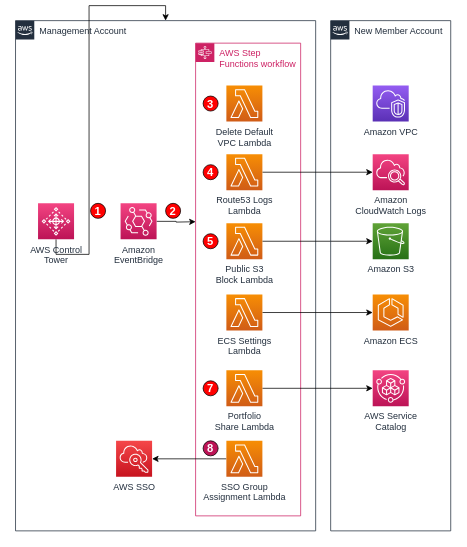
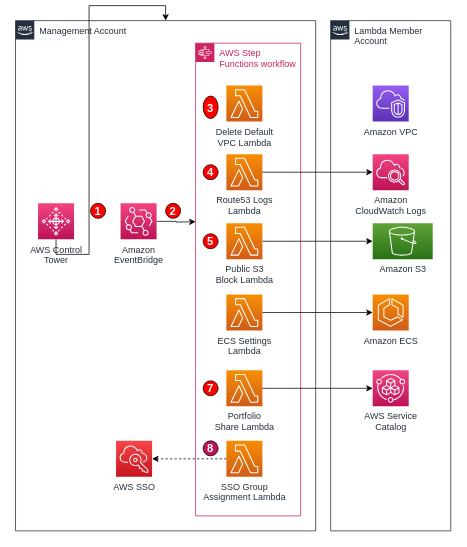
- <mxCell id="10" value="New Member Account" style="points=[[0,0],[0.25,0],[0.5,0],[0.75,0],[1,0],[1,0.25],[1,0.5],[1,0.75],[1,1],[0.75,1],[0.5,1],[0.25,1],[0,1],[0,0.75],[0,0.5],[0,0.25]];outlineConnect=0;gradientColor=none;html=1;whiteSpace=wrap;fontSize=12;fontStyle=0;shape=mxgraph.aws4.group;grIcon=mxgraph.aws4.group_aws_cloud_alt;strokeColor=#232F3E;fillColor=none;verticalAlign=top;align=left;spacingLeft=30;fontColor=#232F3E;dashed=0;" parent="1" vertex="1"><mxGeometry x="440" y="20" width="160" height="680" as="geometry" /></mxCell>
+ <mxCell id="10" value="Lambda Member Account" style="points=[[0,0],[0.25,0],[0.5,0],[0.75,0],[1,0],[1,0.25],[1,0.5],[1,0.75],[1,1],[0.75,1],[0.5,1],[0.25,1],[0,1],[0,0.75],[0,0.5],[0,0.25]];outlineConnect=0;gradientColor=none;html=1;whiteSpace=wrap;fontSize=12;fontStyle=0;shape=mxgraph.aws4.group;grIcon=mxgraph.aws4.group_aws_cloud_alt;strokeColor=#232F3E;fillColor=none;verticalAlign=top;align=left;spacingLeft=30;fontColor=#232F3E;dashed=0;" parent="1" vertex="1"><mxGeometry x="440" y="20" width="160" height="680" as="geometry" /></mxCell>
- <mxCell id="15" value="&lt;b&gt;&lt;font style=&quot;font-size: 15px&quot;&gt;3&lt;/font&gt;&lt;/b&gt;" style="ellipse;whiteSpace=wrap;html=1;aspect=fixed;fillColor=#FF0000;fontColor=#ffffff;" parent="1" vertex="1"><mxGeometry x="270" y="120.5" width="20" height="20" as="geometry" /></mxCell>
+ <mxCell id="15" value="&lt;b&gt;&lt;font style=&quot;font-size: 15px&quot;&gt;3&lt;/font&gt;&lt;/b&gt;" style="ellipse;whiteSpace=wrap;html=1;aspect=fixed;fillColor=#FF0000;fontColor=#ffffff;" parent="1" vertex="1"><mxGeometry x="270" y="120.5" width="20" height="30" as="geometry" /></mxCell>
- <mxCell id="20" value="Amazon S3" style="points=[[0,0,0],[0.25,0,0],[0.5,0,0],[0.75,0,0],[1,0,0],[0,1,0],[0.25,1,0],[0.5,1,0],[0.75,1,0],[1,1,0],[0,0.25,0],[0,0.5,0],[0,0.75,0],[1,0.25,0],[1,0.5,0],[1,0.75,0]];outlineConnect=0;fontColor=#232F3E;gradientColor=#60A337;gradientDirection=north;fillColor=#277116;strokeColor=#ffffff;dashed=0;verticalLabelPosition=bottom;verticalAlign=top;align=center;html=1;fontSize=12;fontStyle=0;aspect=fixed;shape=mxgraph.aws4.resourceIcon;resIcon=mxgraph.aws4.s3;" parent="1" vertex="1"><mxGeometry x="496" y="290" width="48" height="48" as="geometry" /></mxCell>
+ <mxCell id="20" value="Amazon S3" style="points=[[0,0,0],[0.25,0,0],[0.5,0,0],[0.75,0,0],[1,0,0],[0,1,0],[0.25,1,0],[0.5,1,0],[0.75,1,0],[1,1,0],[0,0.25,0],[0,0.5,0],[0,0.75,0],[1,0.25,0],[1,0.5,0],[1,0.75,0]];outlineConnect=0;fontColor=#232F3E;gradientColor=#60A337;gradientDirection=north;fillColor=#277116;strokeColor=#ffffff;dashed=0;verticalLabelPosition=bottom;verticalAlign=top;align=center;html=1;fontSize=12;fontStyle=0;aspect=fixed;shape=mxgraph.aws4.resourceIcon;resIcon=mxgraph.aws4.s3;" parent="1" vertex="1"><mxGeometry x="496" y="290" width="80" height="48" as="geometry" /></mxCell>
- <mxCell id="9" value="" style="edgeStyle=orthogonalEdgeStyle;rounded=0;orthogonalLoop=1;jettySize=auto;html=1;" parent="1" source="32" target="17" edge="1"><mxGeometry relative="1" as="geometry"><mxPoint x="294" y="263.5" as="sourcePoint" /></mxGeometry></mxCell>
+ <mxCell id="9" value="" style="edgeStyle=orthogonalEdgeStyle;rounded=0;orthogonalLoop=1;jettySize=auto;html=1;dashed=1;" parent="1" source="32" target="17" edge="1"><mxGeometry relative="1" as="geometry"><mxPoint x="294" y="263.5" as="sourcePoint" /></mxGeometry></mxCell>
